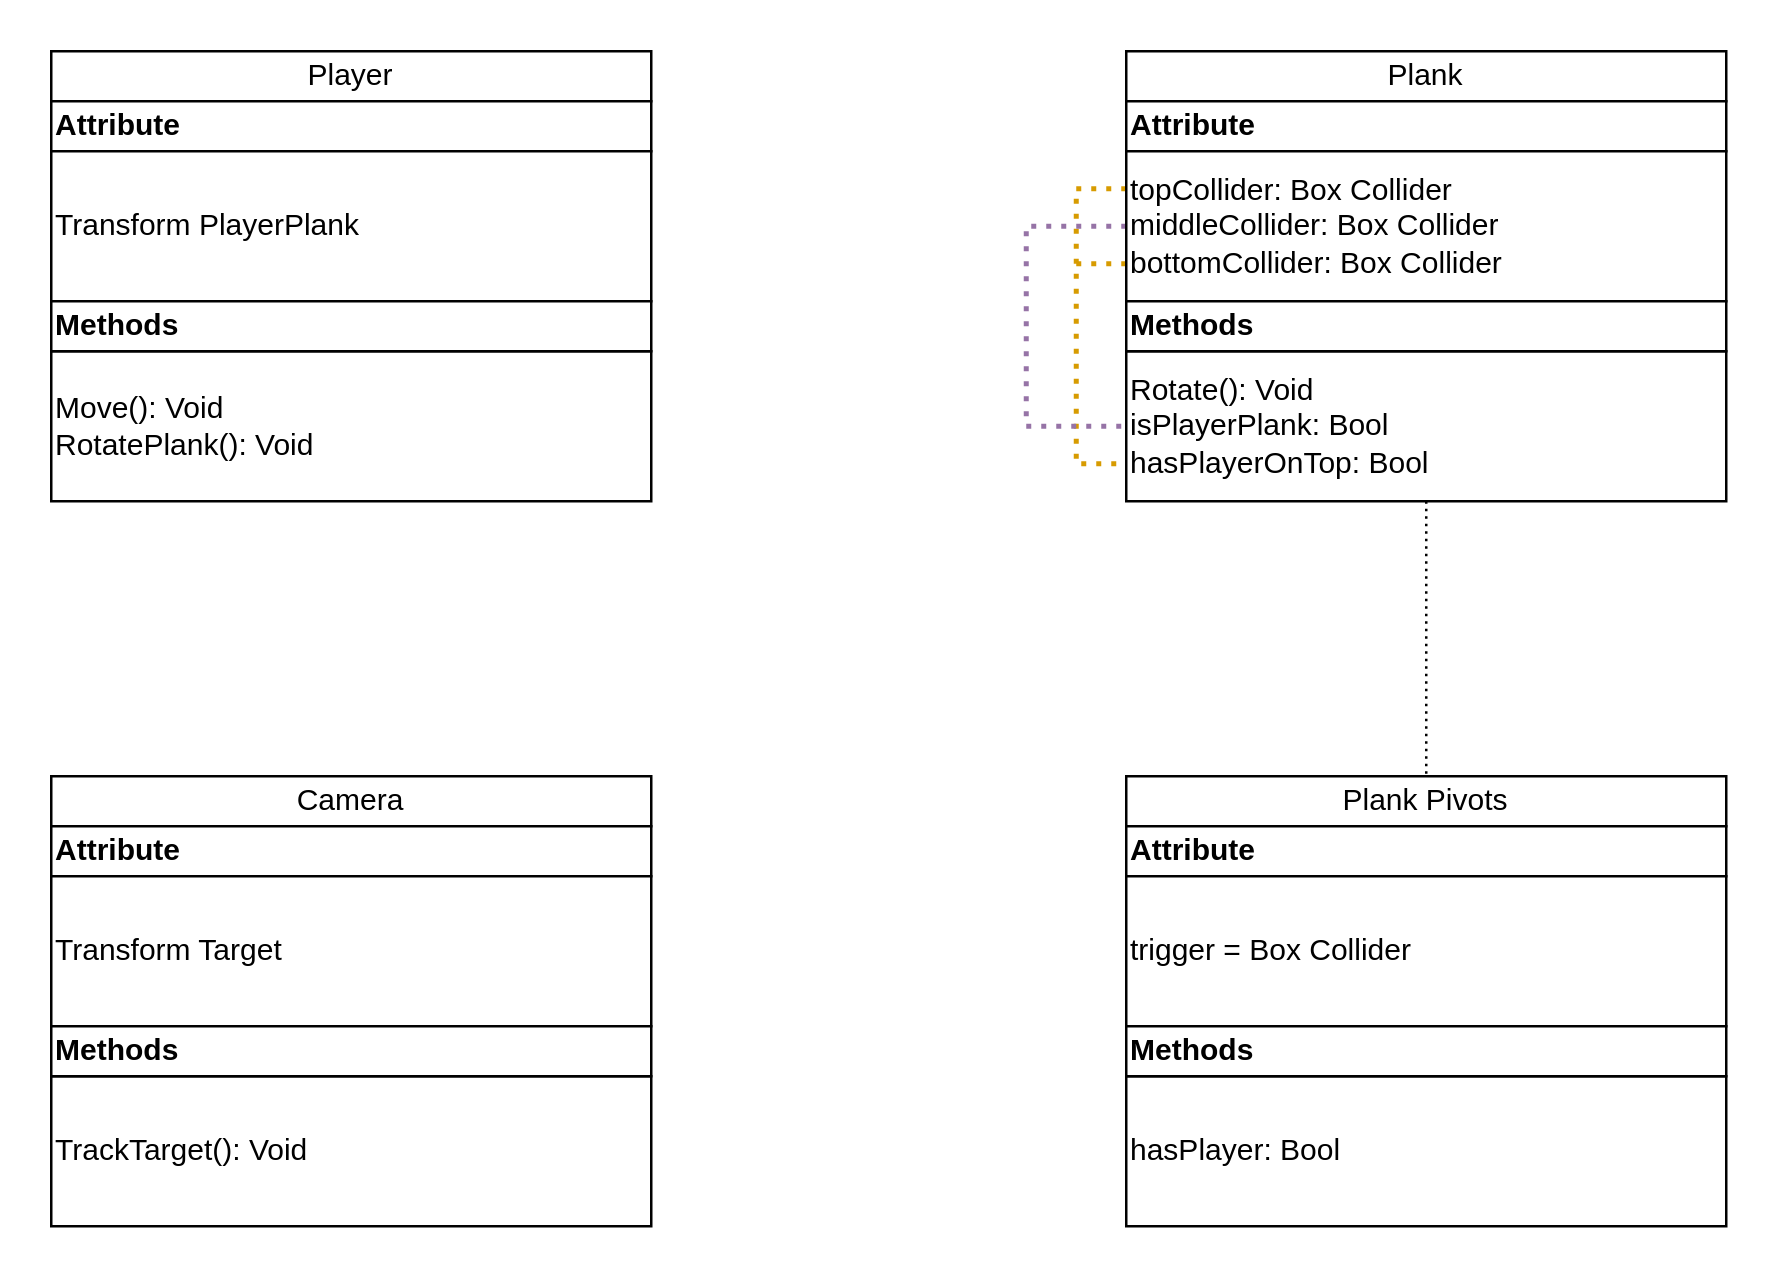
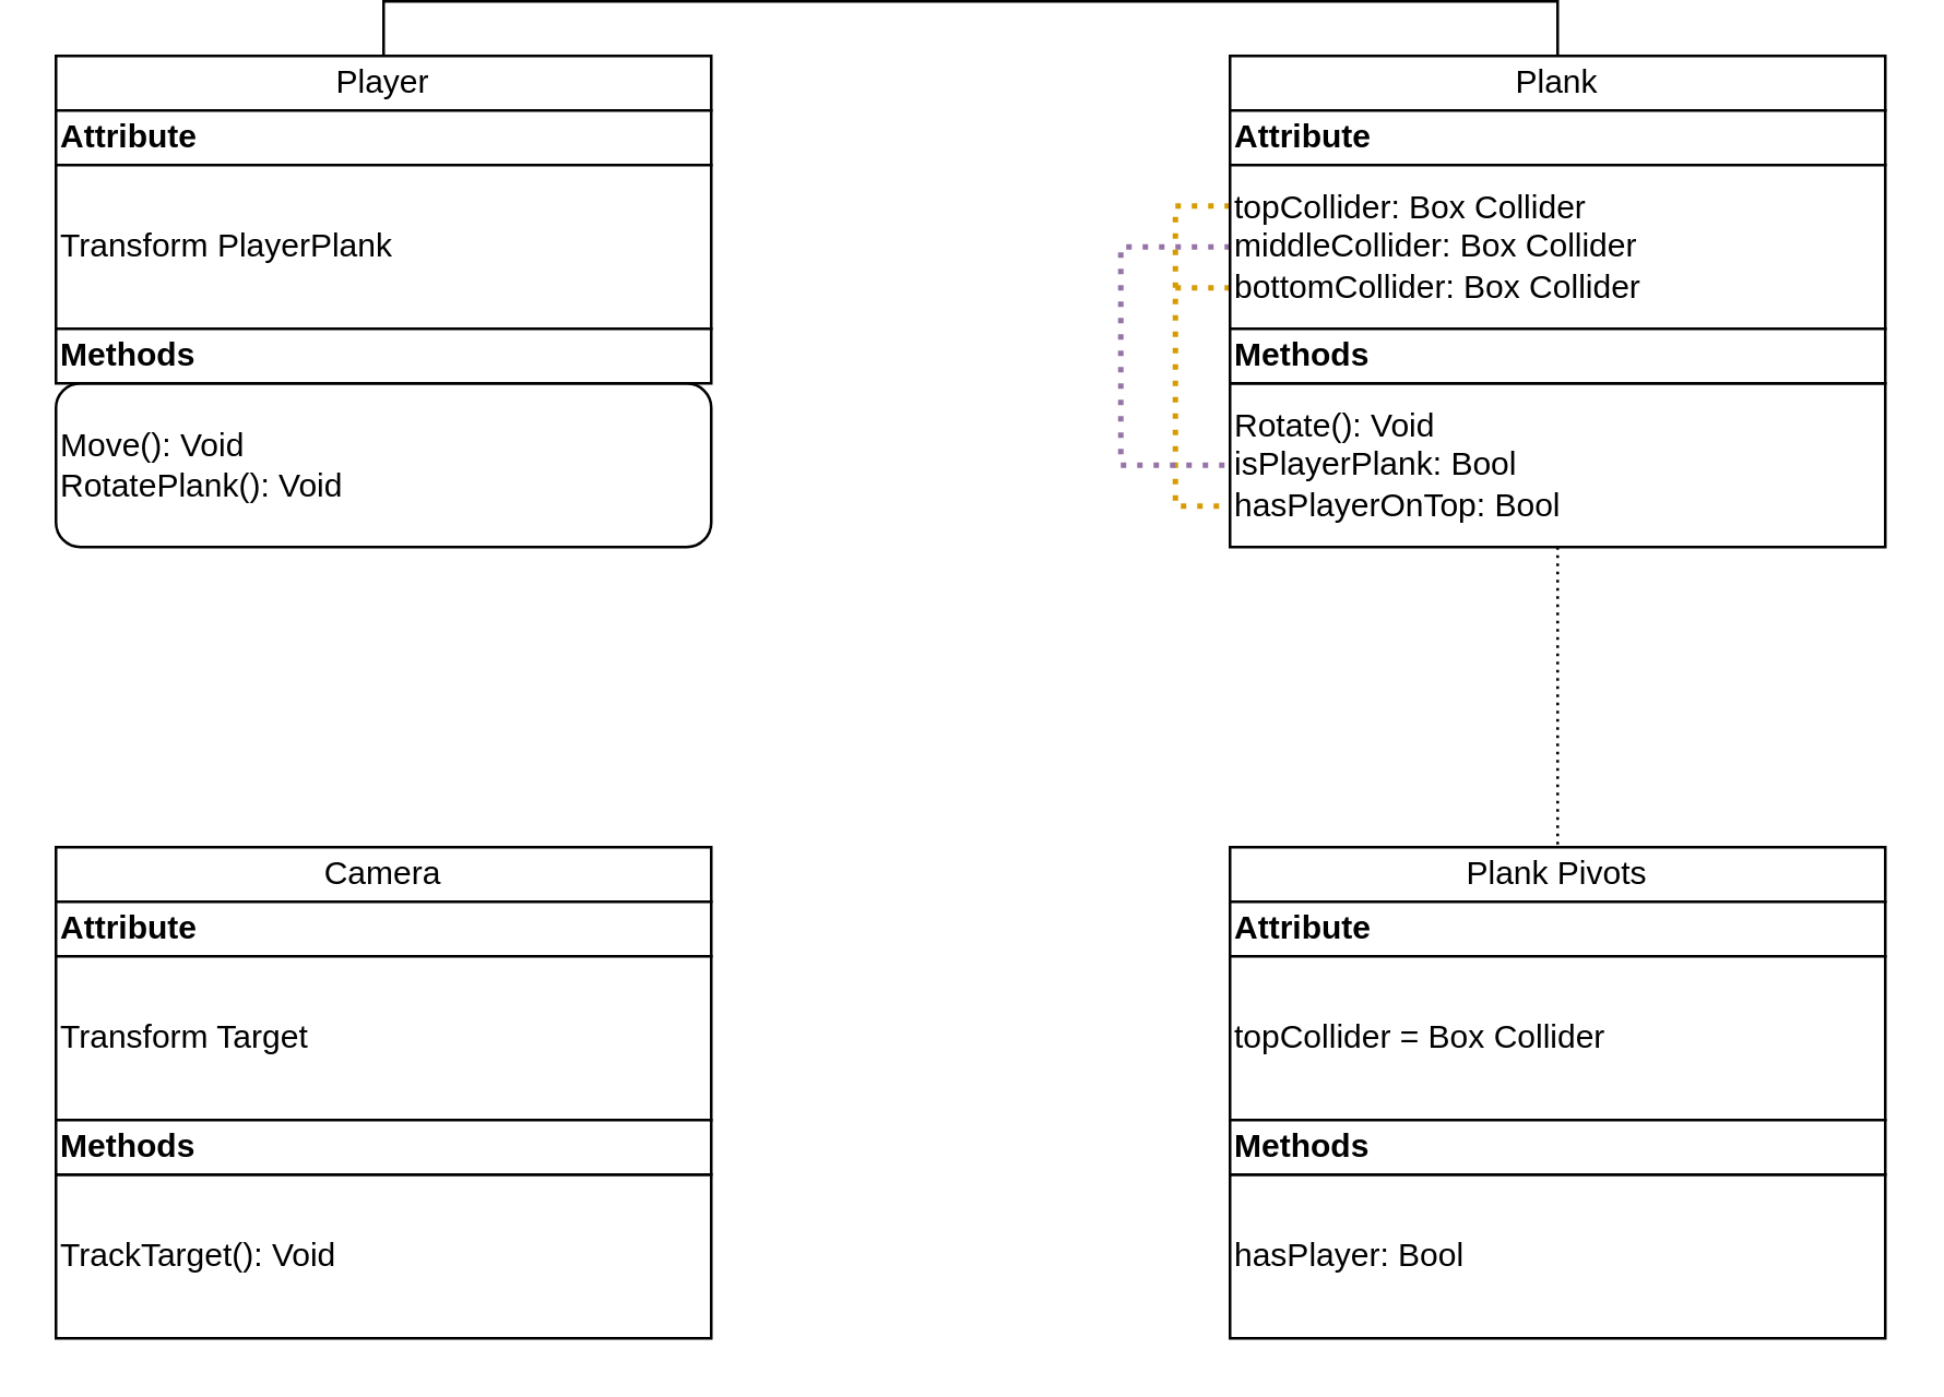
+ <mxCell id="2" style="edgeStyle=orthogonalEdgeStyle;rounded=0;orthogonalLoop=1;jettySize=auto;html=1;exitX=0.5;exitY=0;exitDx=0;exitDy=0;entryX=0.5;entryY=0;entryDx=0;entryDy=0;endArrow=none;endFill=0;strokeWidth=1;fontColor=#FFB570;" edge="1" parent="1" source="3" target="4"><mxGeometry relative="1" as="geometry" /></mxCell>
- <mxCell id="19" value="Move(): Void&lt;br&gt;RotatePlank(): Void" style="rounded=0;whiteSpace=wrap;html=1;align=left;" vertex="1" parent="18"><mxGeometry y="100" width="240" height="60" as="geometry" /></mxCell>
+ <mxCell id="19" value="Move(): Void&lt;br&gt;RotatePlank(): Void" style="whiteSpace=wrap;html=1;align=left;rounded=1;" vertex="1" parent="18"><mxGeometry y="100" width="240" height="60" as="geometry" /></mxCell>
- <mxCell id="16" value="trigger = Box Collider" style="rounded=0;whiteSpace=wrap;html=1;align=left;" vertex="1" parent="1"><mxGeometry x="450" y="350" width="240" height="60" as="geometry" /></mxCell>
+ <mxCell id="16" value="topCollider = Box Collider" style="rounded=0;whiteSpace=wrap;html=1;align=left;" vertex="1" parent="1"><mxGeometry x="450" y="350" width="240" height="60" as="geometry" /></mxCell>
